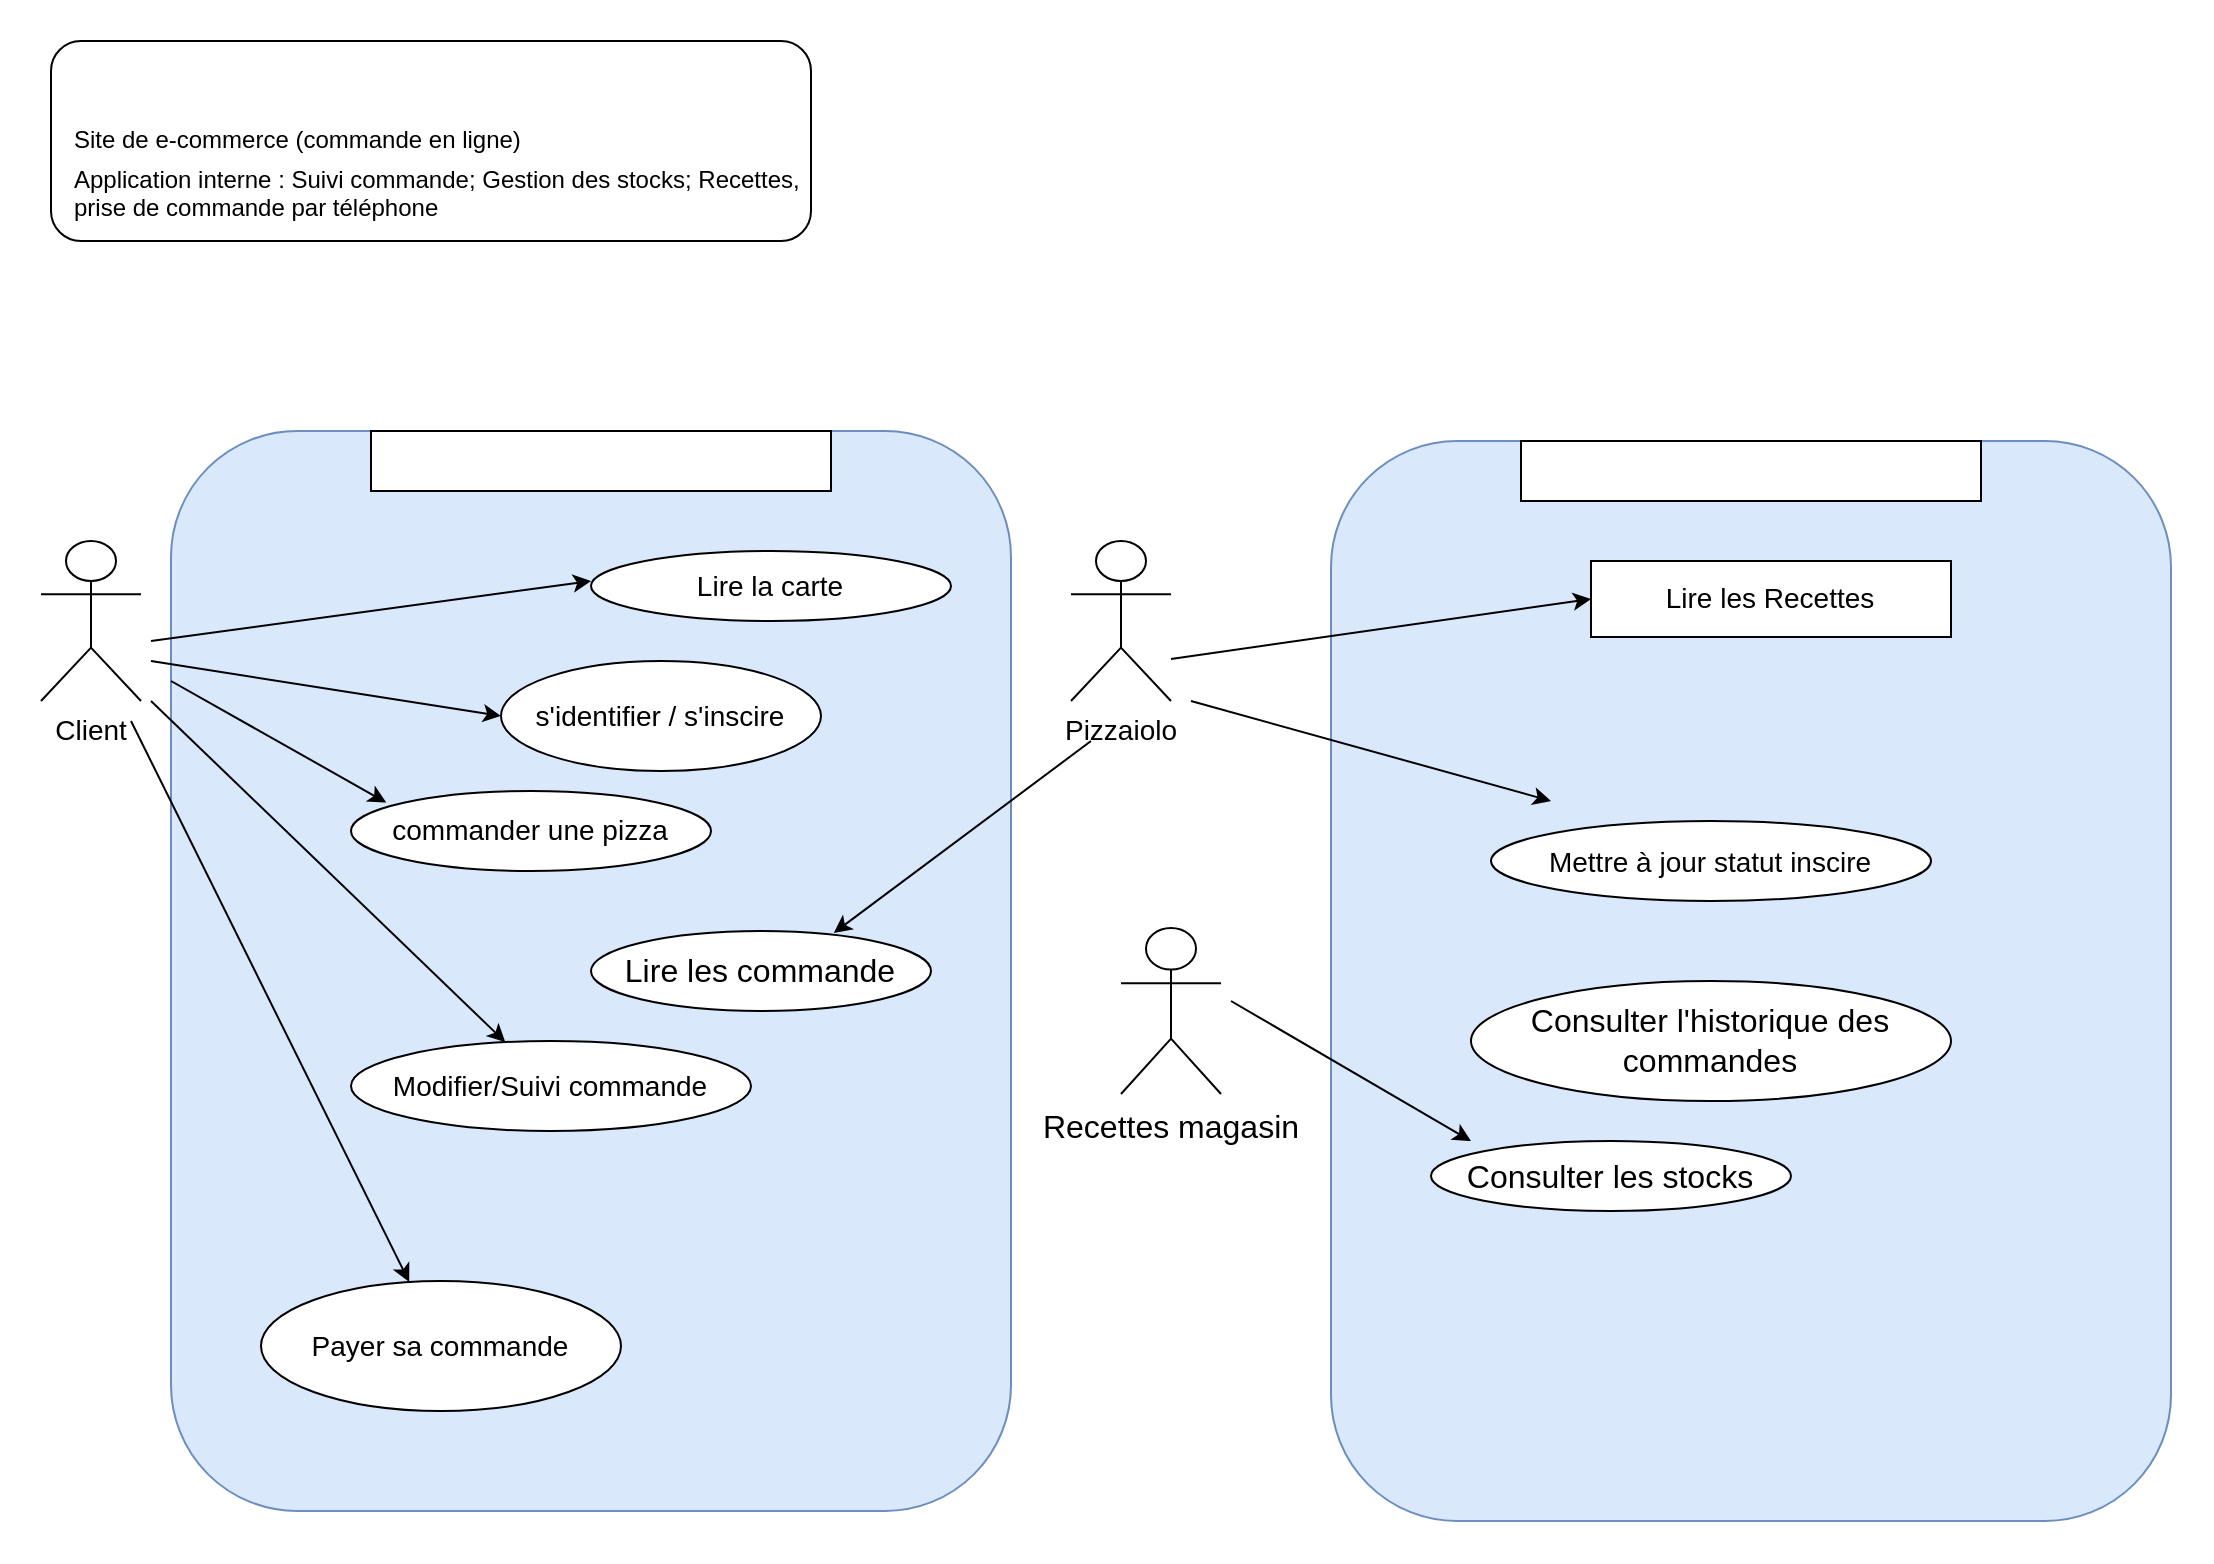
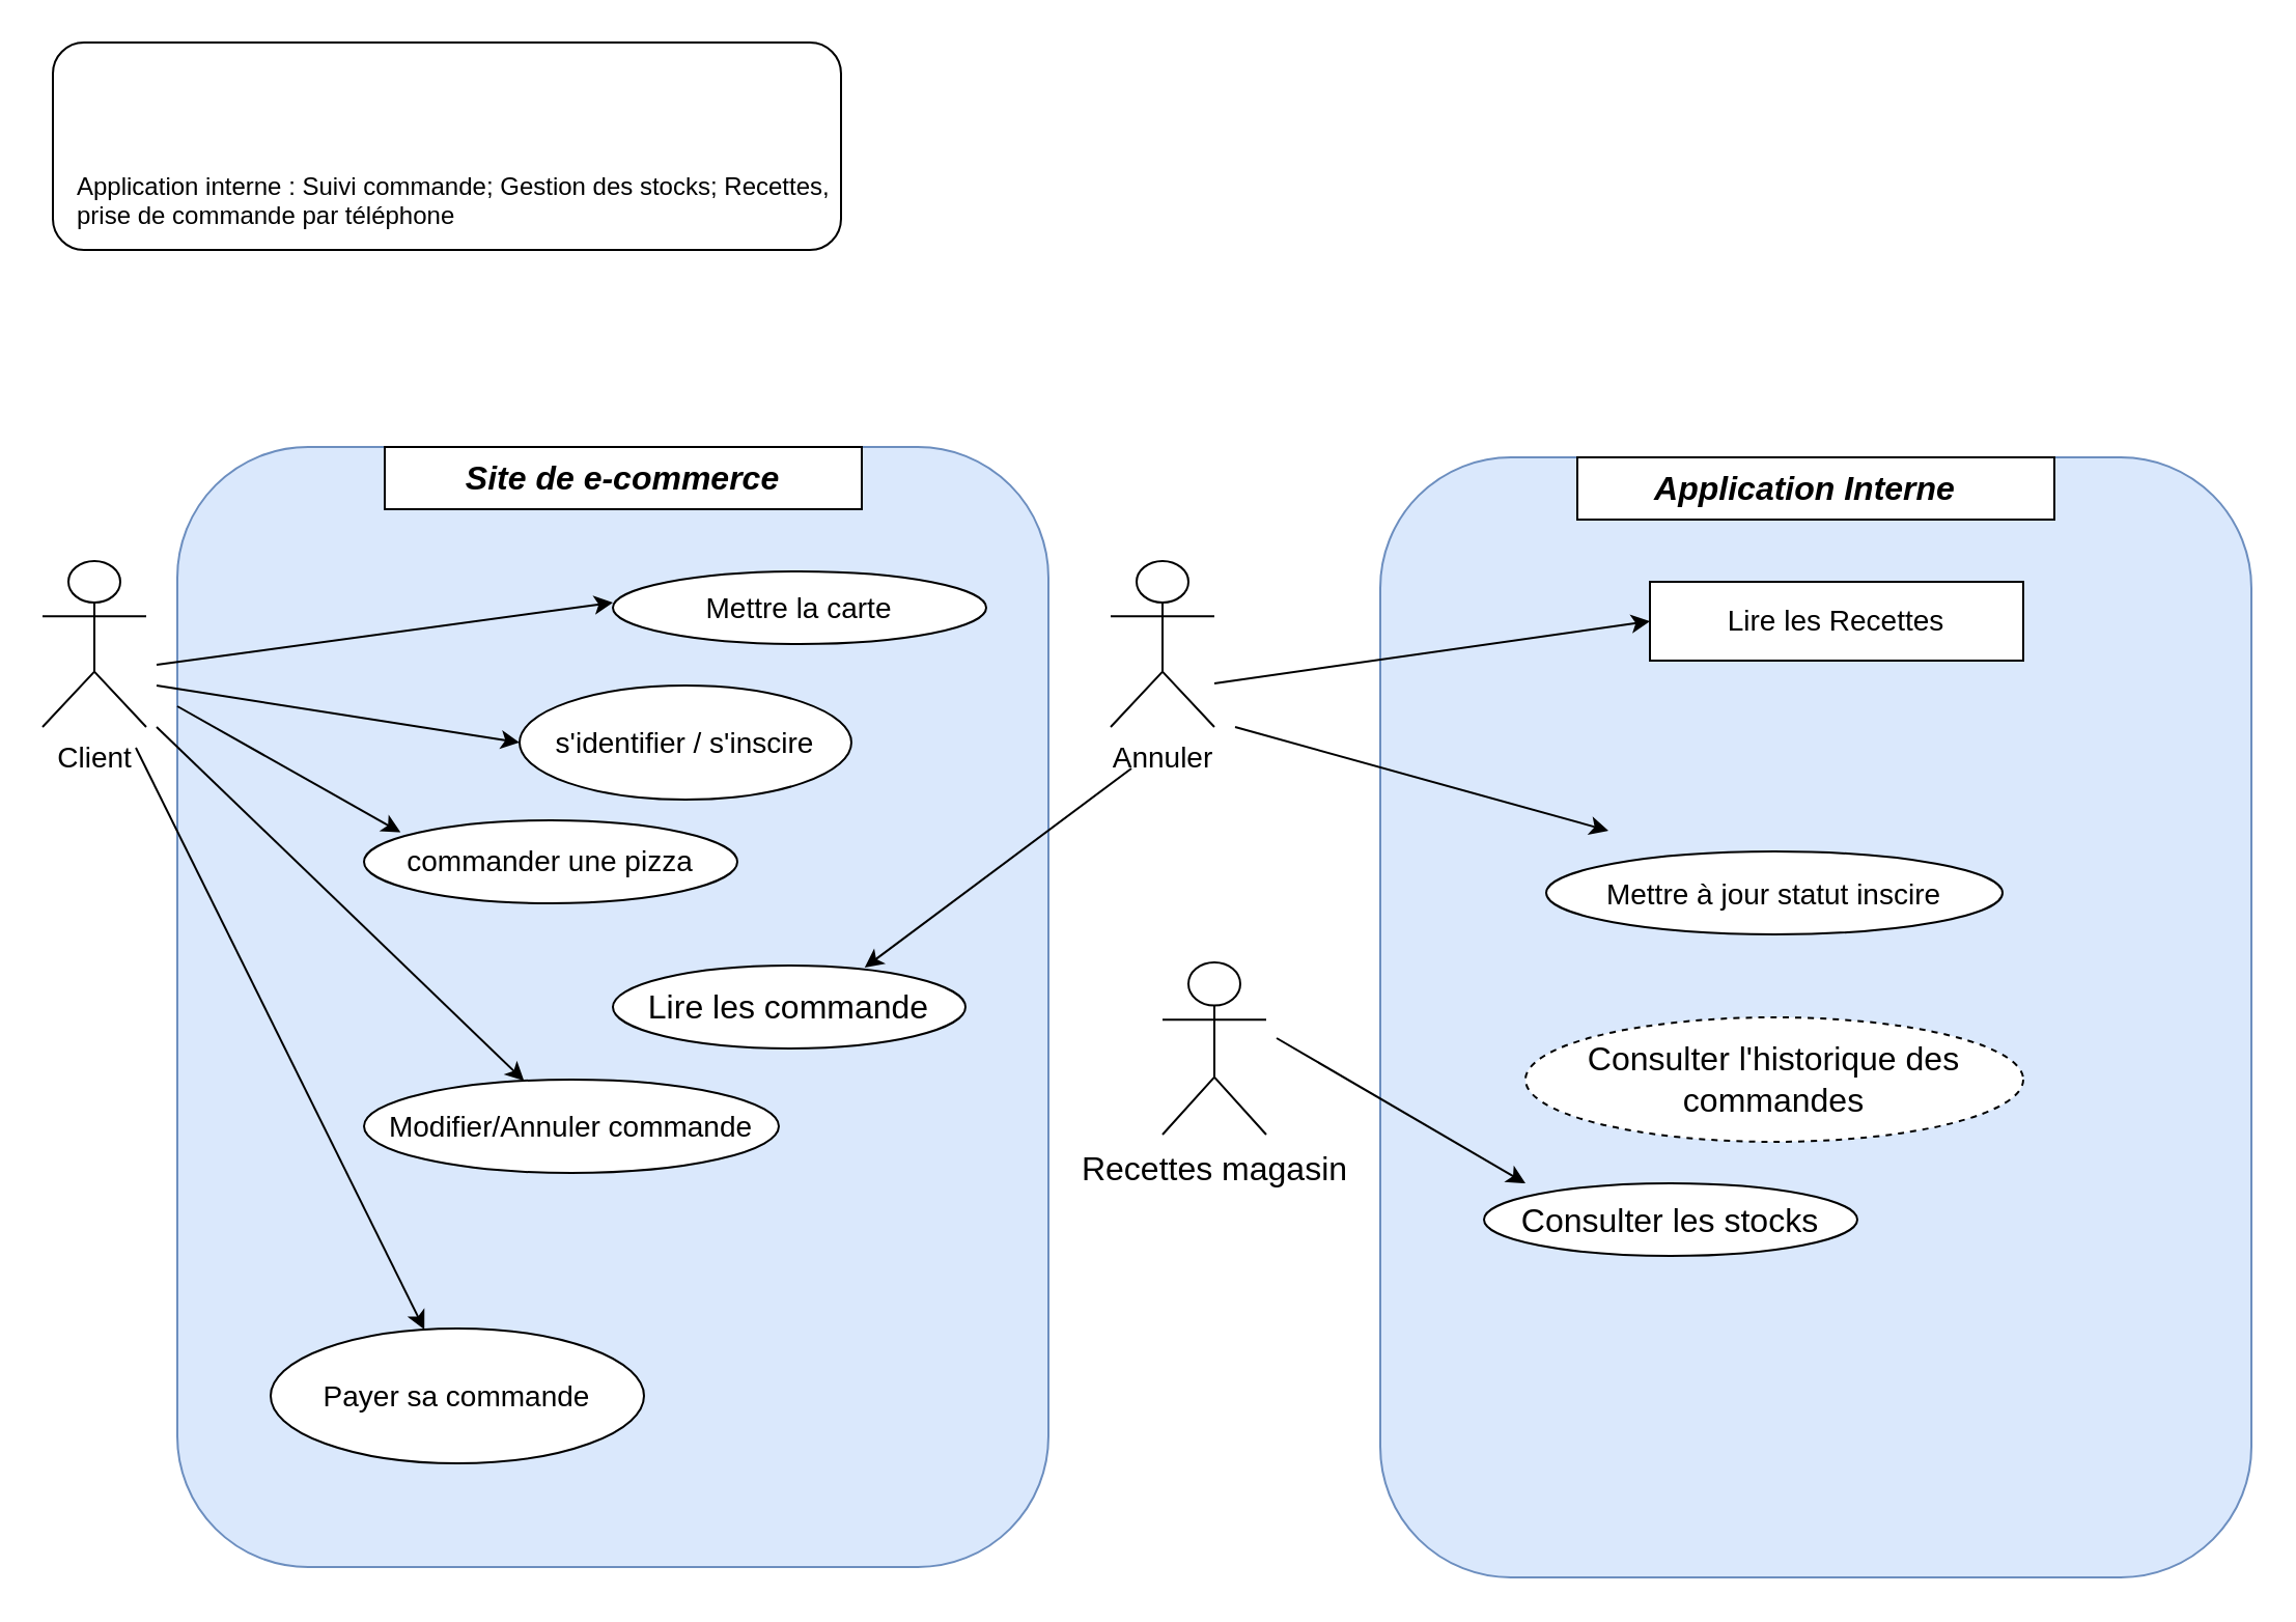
- <mxCell id="7" value="Site de e-commerce (commande en ligne)" style="text;html=1;resizable=0;points=[];autosize=1;align=left;verticalAlign=top;spacingTop=-4;" vertex="1" parent="5"><mxGeometry x="10" y="40" width="240" height="20" as="geometry" /></mxCell>
+ <mxCell id="9" value="&lt;b&gt;&lt;i&gt;Site de e-commerce&lt;/i&gt;&lt;/b&gt;" style="text;html=1;strokeColor=none;fillColor=none;align=center;verticalAlign=middle;whiteSpace=wrap;rounded=0;fontSize=16;" vertex="1" parent="1"><mxGeometry x="205" y="220" width="190" height="20" as="geometry" /></mxCell>
+ <mxCell id="25" value="&lt;b&gt;&lt;i&gt;Application Interne&lt;/i&gt;&lt;/b&gt;" style="text;html=1;strokeColor=none;fillColor=none;align=center;verticalAlign=middle;whiteSpace=wrap;rounded=0;fontSize=16;" vertex="1" parent="1"><mxGeometry x="775.238" y="225" width="190" height="20" as="geometry" /></mxCell>
- <mxCell id="12" value="Lire la carte" style="ellipse;whiteSpace=wrap;html=1;fontSize=14;align=center;" vertex="1" parent="1"><mxGeometry x="295" y="275" width="180" height="35" as="geometry" /></mxCell>
+ <mxCell id="12" value="Mettre la carte" style="ellipse;whiteSpace=wrap;html=1;fontSize=14;align=center;" vertex="1" parent="1"><mxGeometry x="295" y="275" width="180" height="35" as="geometry" /></mxCell>
- <mxCell id="15" value="Pizzaiolo" style="shape=umlActor;verticalLabelPosition=bottom;labelBackgroundColor=#ffffff;verticalAlign=top;html=1;outlineConnect=0;fontSize=14;align=center;" vertex="1" parent="1"><mxGeometry x="535" y="270" width="50" height="80" as="geometry" /></mxCell>
+ <mxCell id="15" value="Annuler" style="shape=umlActor;verticalLabelPosition=bottom;labelBackgroundColor=#ffffff;verticalAlign=top;html=1;outlineConnect=0;fontSize=14;align=center;" vertex="1" parent="1"><mxGeometry x="535" y="270" width="50" height="80" as="geometry" /></mxCell>
- <mxCell id="33" value="Consulter l'historique des commandes" style="ellipse;whiteSpace=wrap;html=1;fontSize=16;align=center;" vertex="1" parent="1"><mxGeometry x="735" y="490" width="240" height="60" as="geometry" /></mxCell>
+ <mxCell id="33" value="Consulter l'historique des commandes" style="ellipse;whiteSpace=wrap;html=1;fontSize=16;align=center;dashed=1;" vertex="1" parent="1"><mxGeometry x="735" y="490" width="240" height="60" as="geometry" /></mxCell>
- <mxCell id="22" value="Modifier/Suivi commande" style="ellipse;whiteSpace=wrap;html=1;fontSize=14;align=center;" vertex="1" parent="1"><mxGeometry x="175" y="520" width="200" height="45" as="geometry" /></mxCell>
+ <mxCell id="22" value="Modifier/Annuler commande" style="ellipse;whiteSpace=wrap;html=1;fontSize=14;align=center;" vertex="1" parent="1"><mxGeometry x="175" y="520" width="200" height="45" as="geometry" /></mxCell>
